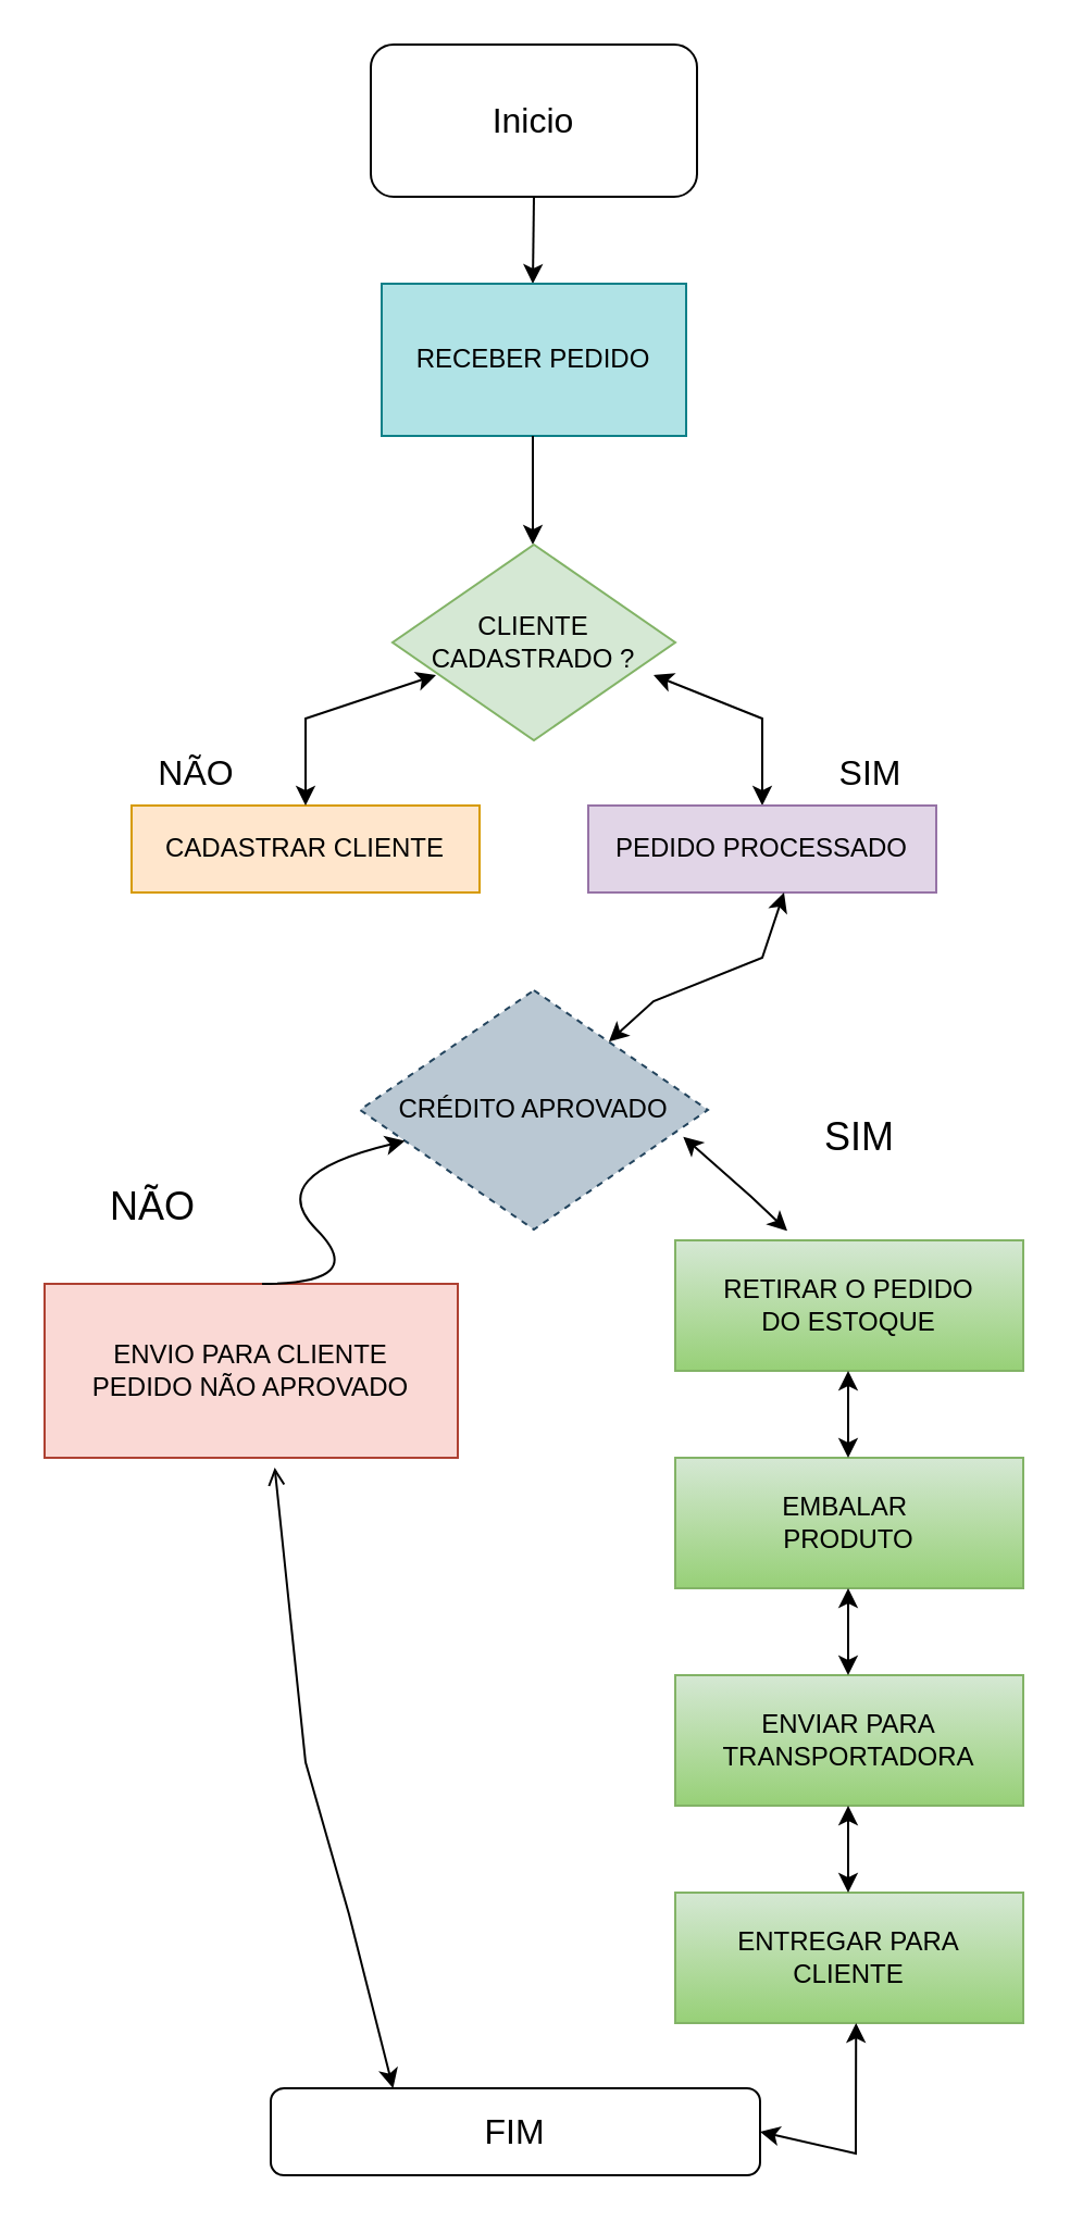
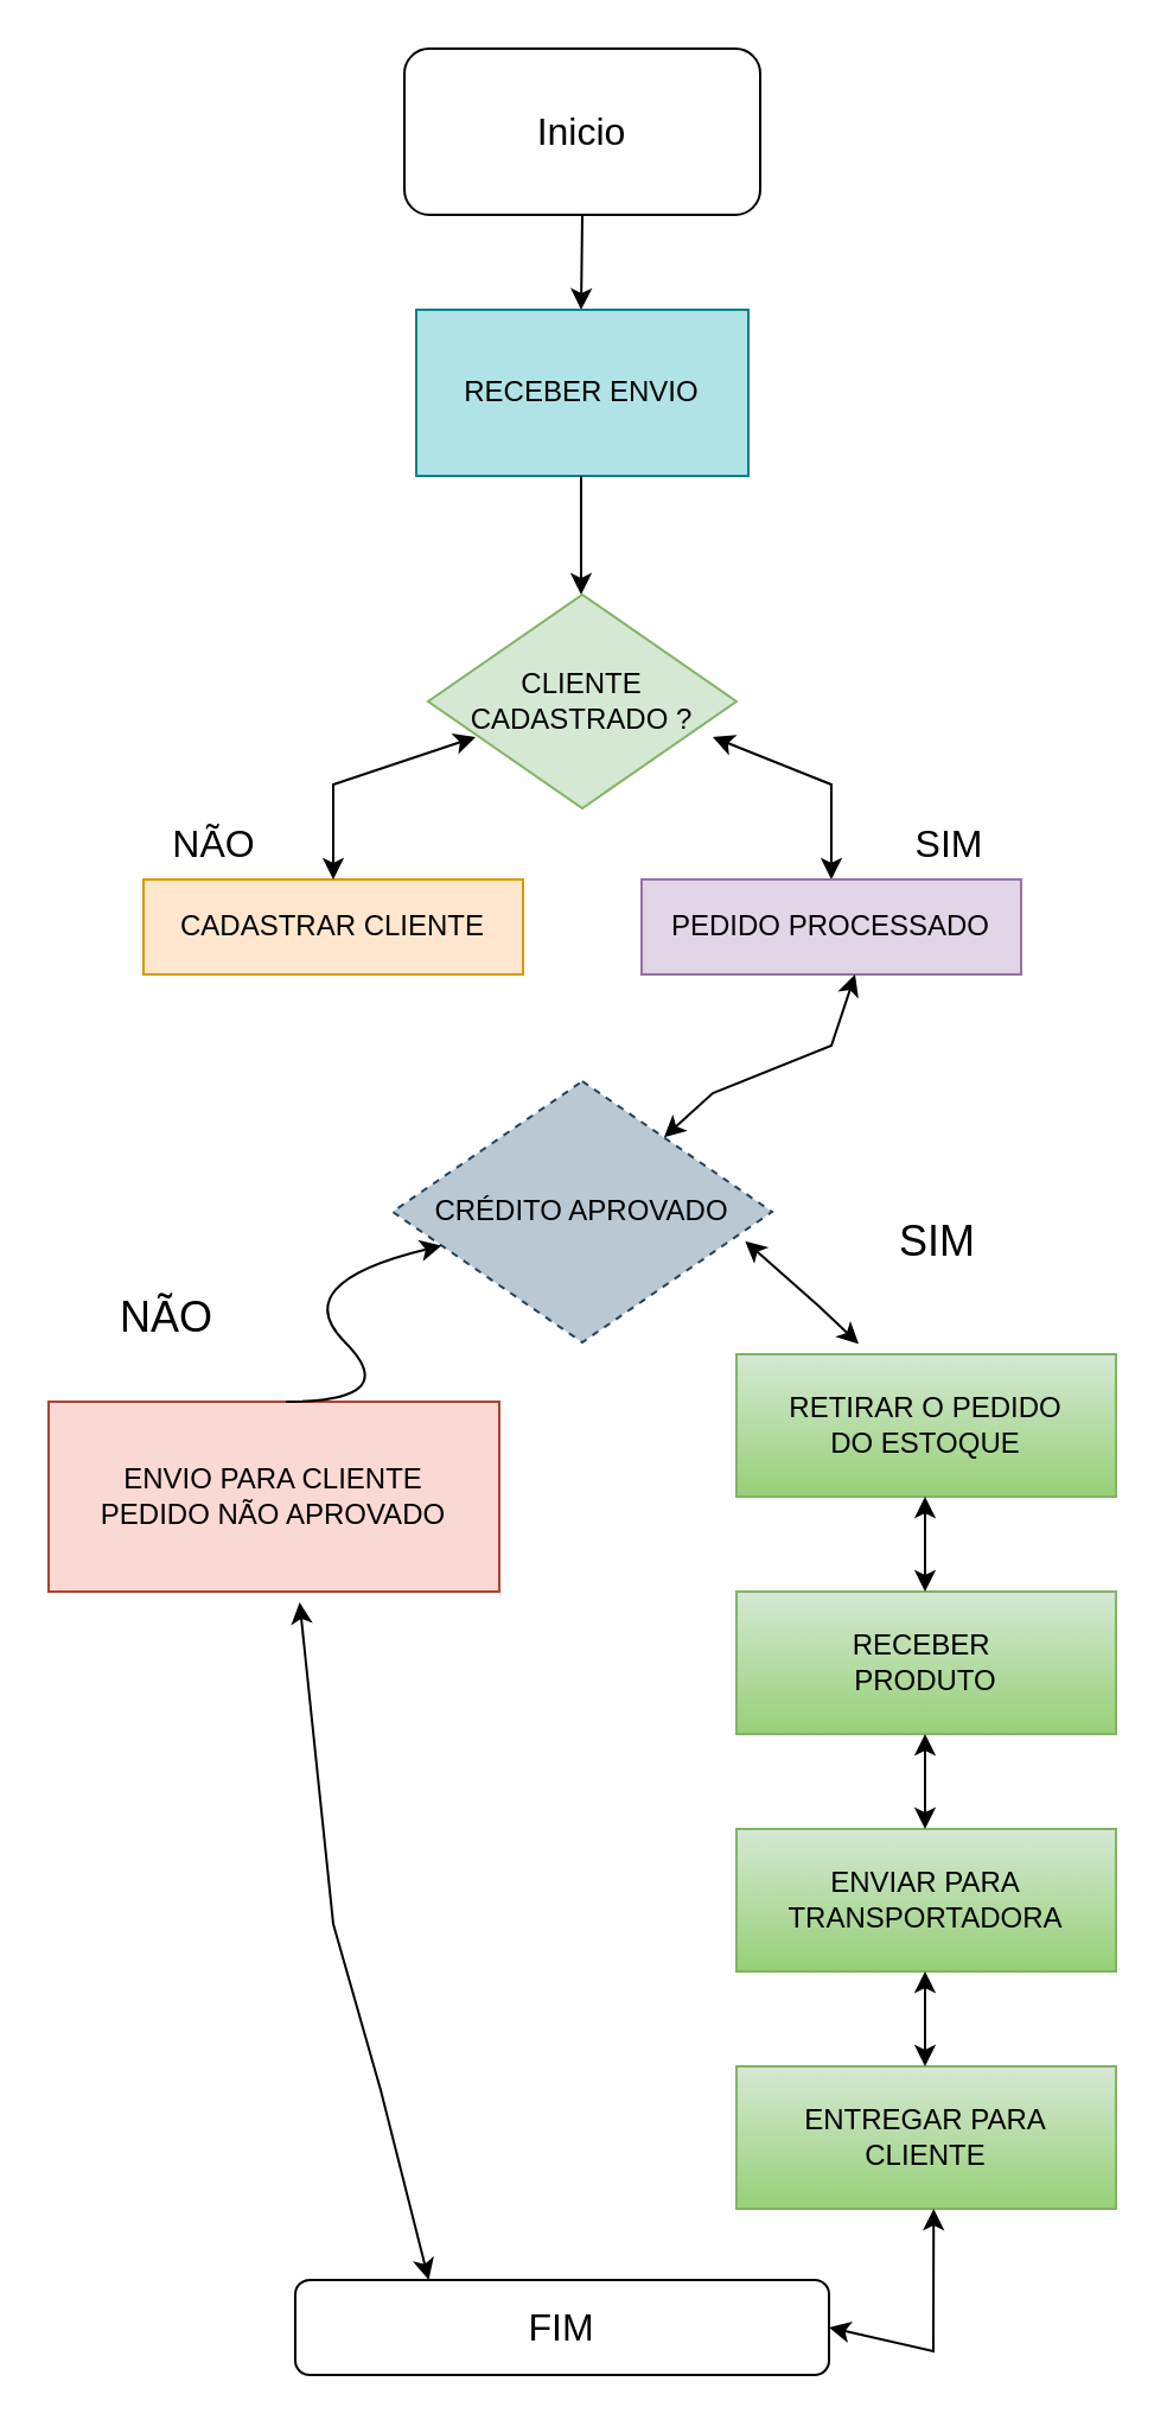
- <mxCell id="4" value="RECEBER PEDIDO" style="rounded=0;whiteSpace=wrap;html=1;fillColor=#b0e3e6;strokeColor=#0e8088;" vertex="1" parent="1"><mxGeometry x="175" y="130" width="140" height="70" as="geometry" /></mxCell>
+ <mxCell id="4" value="RECEBER ENVIO" style="rounded=0;whiteSpace=wrap;html=1;fillColor=#b0e3e6;strokeColor=#0e8088;" vertex="1" parent="1"><mxGeometry x="175" y="130" width="140" height="70" as="geometry" /></mxCell>
- <mxCell id="27" value="" style="endArrow=open;startArrow=classic;html=1;rounded=0;exitX=0.25;exitY=0;exitDx=0;exitDy=0;entryX=0.557;entryY=1.057;entryDx=0;entryDy=0;entryPerimeter=0;" edge="1" parent="1" source="23" target="25"><mxGeometry width="50" height="50" relative="1" as="geometry"><mxPoint x="115" y="920" as="sourcePoint" /><mxPoint x="114.5" y="670" as="targetPoint" /><Array as="points"><mxPoint x="160" y="880" /><mxPoint x="140" y="810" /></Array></mxGeometry></mxCell>
+ <mxCell id="27" value="" style="endArrow=classic;startArrow=classic;html=1;rounded=0;exitX=0.25;exitY=0;exitDx=0;exitDy=0;entryX=0.557;entryY=1.057;entryDx=0;entryDy=0;entryPerimeter=0;" edge="1" parent="1" source="23" target="25"><mxGeometry width="50" height="50" relative="1" as="geometry"><mxPoint x="115" y="920" as="sourcePoint" /><mxPoint x="114.5" y="670" as="targetPoint" /><Array as="points"><mxPoint x="160" y="880" /><mxPoint x="140" y="810" /></Array></mxGeometry></mxCell>
- <mxCell id="17" value="EMBALAR&amp;nbsp;&lt;br&gt;PRODUTO" style="rounded=0;whiteSpace=wrap;html=1;fillColor=#d5e8d4;gradientColor=#97d077;strokeColor=#82b366;" vertex="1" parent="1"><mxGeometry x="310" y="670" width="160" height="60" as="geometry" /></mxCell>
+ <mxCell id="17" value="RECEBER&amp;nbsp;&lt;br&gt;PRODUTO" style="rounded=0;whiteSpace=wrap;html=1;fillColor=#d5e8d4;gradientColor=#97d077;strokeColor=#82b366;" vertex="1" parent="1"><mxGeometry x="310" y="670" width="160" height="60" as="geometry" /></mxCell>
